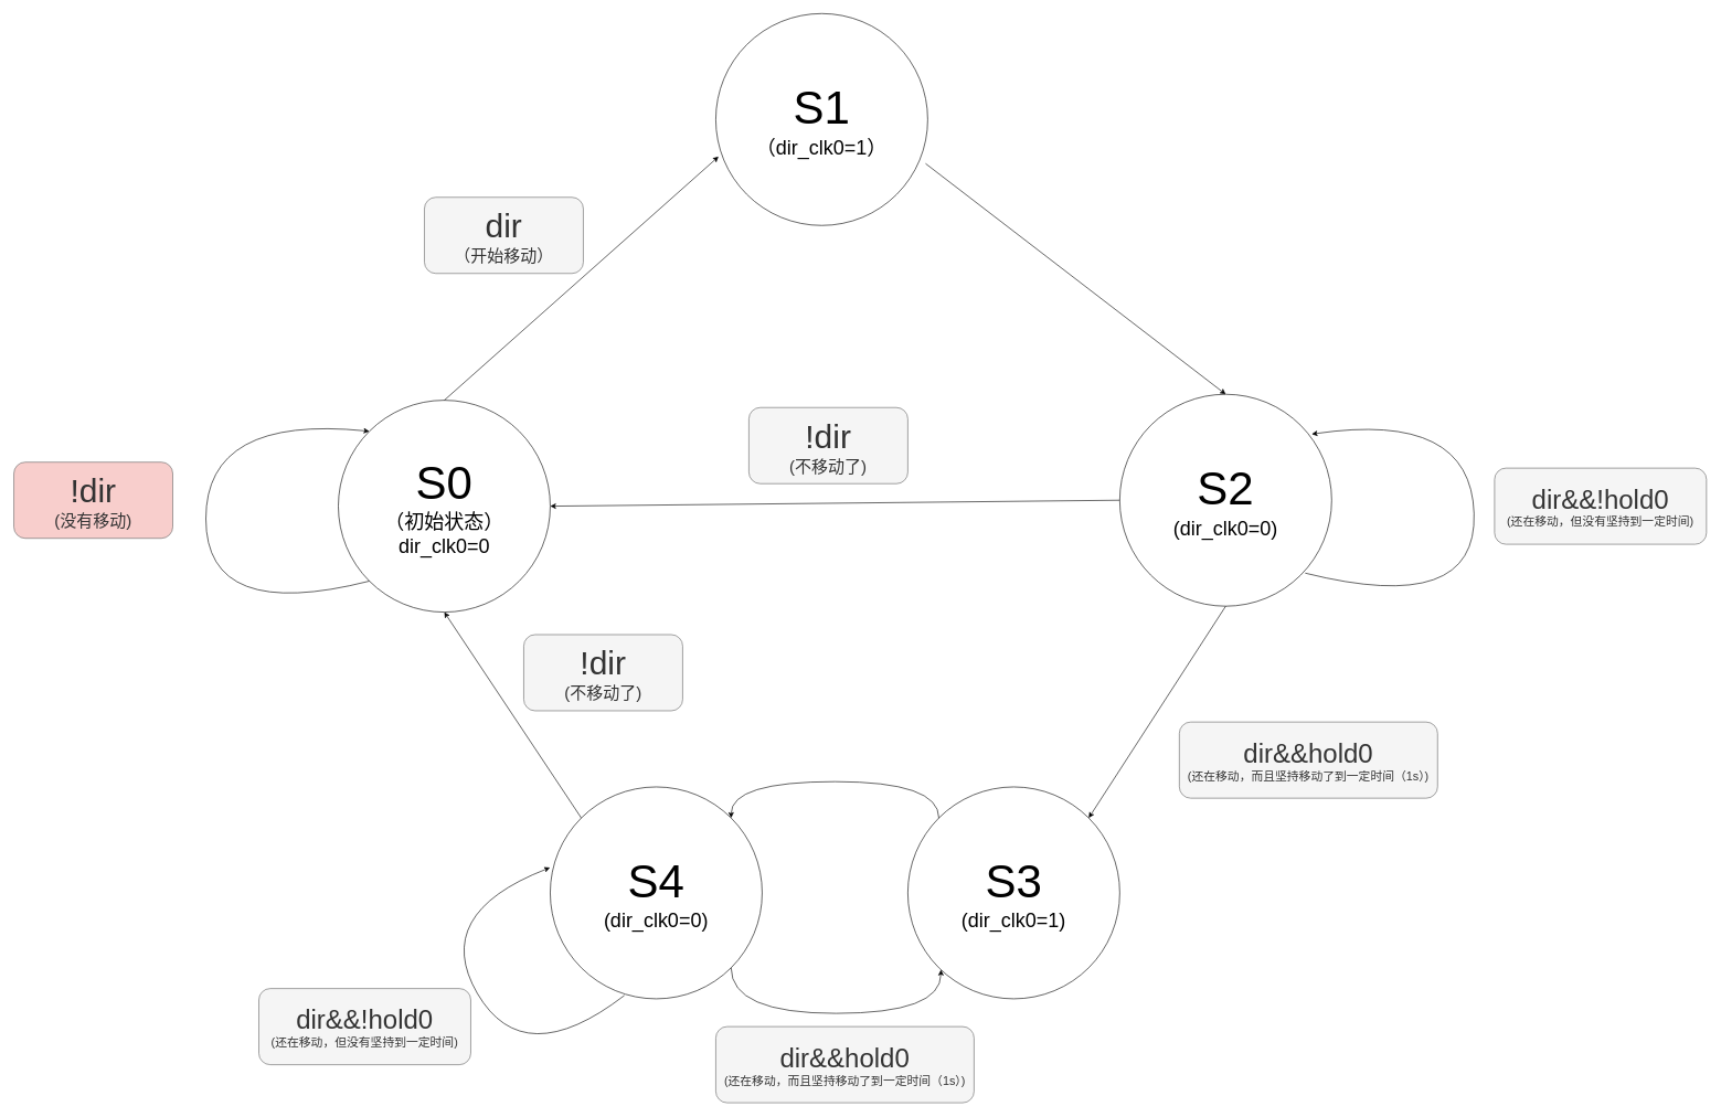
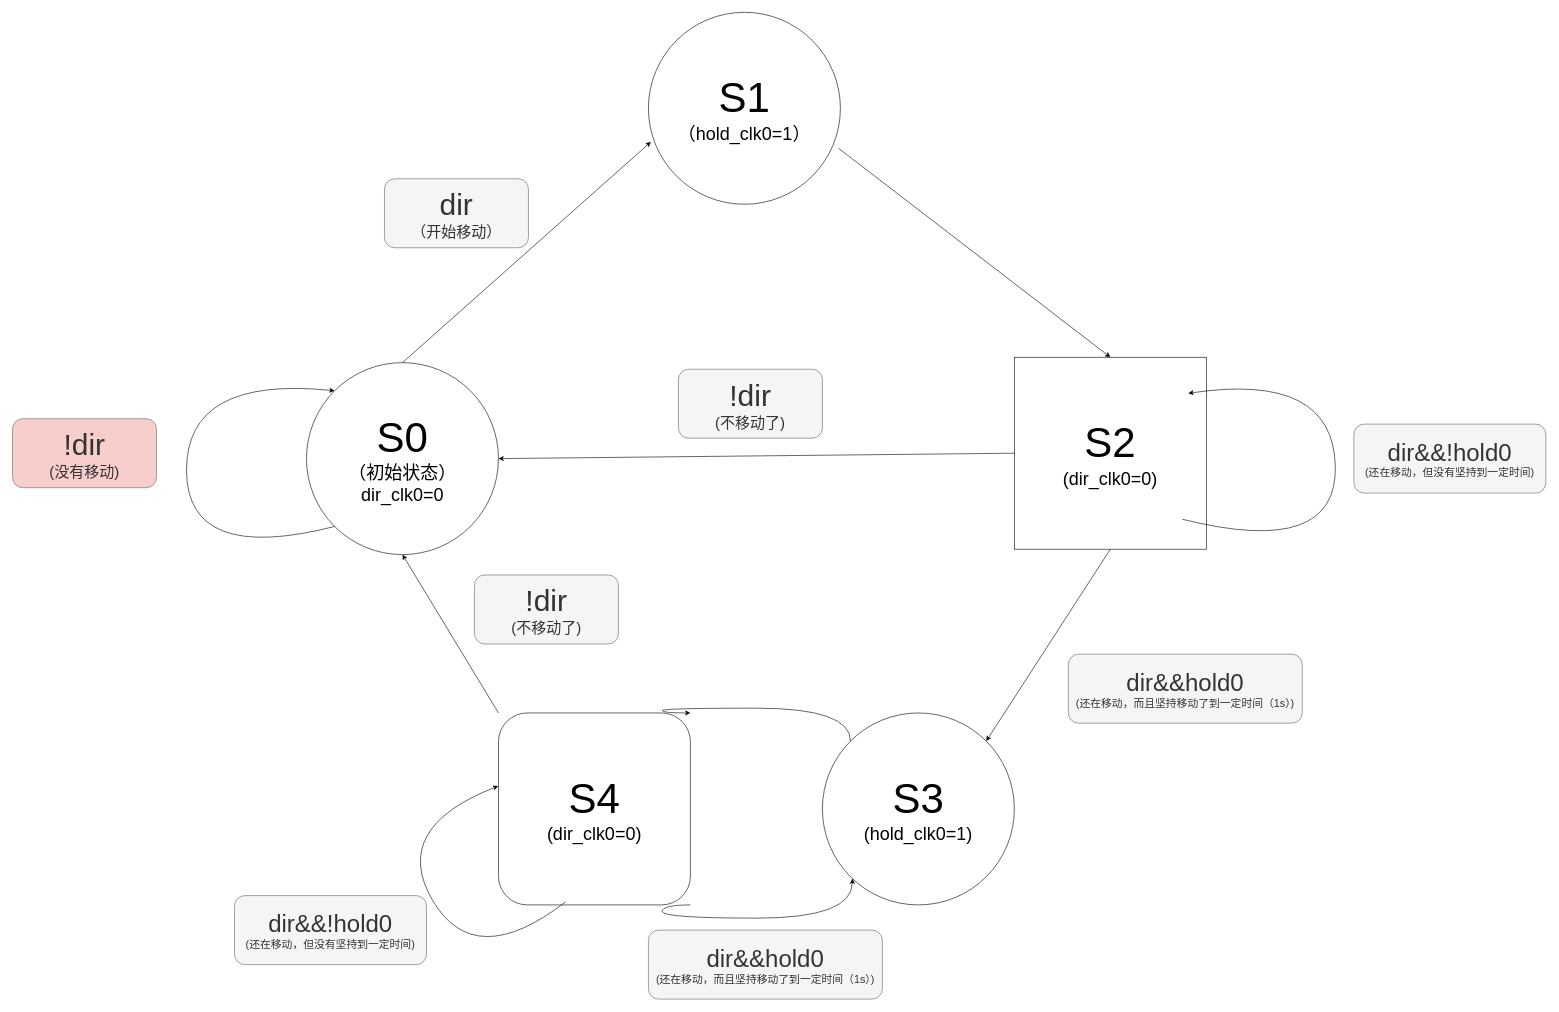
- <mxCell id="3" value="&lt;font&gt;&lt;font&gt;&lt;font style=&quot;font-size: 70px&quot;&gt;S1&lt;/font&gt;&lt;br&gt;&lt;/font&gt;&lt;font style=&quot;font-size: 30px&quot;&gt;（dir_clk0=1）&lt;/font&gt;&lt;br&gt;&lt;/font&gt;" style="ellipse;whiteSpace=wrap;html=1;aspect=fixed;" vertex="1" parent="1"><mxGeometry x="1080" y="20" width="320" height="320" as="geometry" /></mxCell>
+ <mxCell id="3" value="&lt;font&gt;&lt;font&gt;&lt;font style=&quot;font-size: 70px&quot;&gt;S1&lt;/font&gt;&lt;br&gt;&lt;/font&gt;&lt;font style=&quot;font-size: 30px&quot;&gt;（hold_clk0=1）&lt;/font&gt;&lt;br&gt;&lt;/font&gt;" style="ellipse;whiteSpace=wrap;html=1;aspect=fixed;" vertex="1" parent="1"><mxGeometry x="1080" y="20" width="320" height="320" as="geometry" /></mxCell>
- <mxCell id="6" value="&lt;font&gt;&lt;font style=&quot;font-size: 70px&quot;&gt;S2&lt;br&gt;&lt;/font&gt;&lt;font style=&quot;font-size: 30px&quot;&gt;(dir_clk0=0)&lt;/font&gt;&lt;br&gt;&lt;/font&gt;" style="ellipse;whiteSpace=wrap;html=1;aspect=fixed;" vertex="1" parent="1"><mxGeometry x="1690" y="595" width="320" height="320" as="geometry" /></mxCell>
+ <mxCell id="6" value="&lt;font&gt;&lt;font style=&quot;font-size: 70px&quot;&gt;S2&lt;br&gt;&lt;/font&gt;&lt;font style=&quot;font-size: 30px&quot;&gt;(dir_clk0=0)&lt;/font&gt;&lt;br&gt;&lt;/font&gt;" style="whiteSpace=wrap;html=1;aspect=fixed;rounded=0;" vertex="1" parent="1"><mxGeometry x="1690" y="595" width="320" height="320" as="geometry" /></mxCell>
- <mxCell id="5" value="&lt;font&gt;&lt;font style=&quot;font-size: 70px&quot;&gt;S4&lt;br&gt;&lt;/font&gt;&lt;font style=&quot;font-size: 30px&quot;&gt;(dir_clk0=0)&lt;/font&gt;&lt;br&gt;&lt;/font&gt;" style="ellipse;whiteSpace=wrap;html=1;aspect=fixed;" vertex="1" parent="1"><mxGeometry x="830" y="1188" width="320" height="320" as="geometry" /></mxCell>
+ <mxCell id="5" value="&lt;font&gt;&lt;font style=&quot;font-size: 70px&quot;&gt;S4&lt;br&gt;&lt;/font&gt;&lt;font style=&quot;font-size: 30px&quot;&gt;(dir_clk0=0)&lt;/font&gt;&lt;br&gt;&lt;/font&gt;" style="whiteSpace=wrap;html=1;aspect=fixed;rounded=1;" vertex="1" parent="1"><mxGeometry x="830" y="1188" width="320" height="320" as="geometry" /></mxCell>
- <mxCell id="4" value="&lt;font&gt;&lt;font style=&quot;font-size: 70px&quot;&gt;S3&lt;br&gt;&lt;/font&gt;&lt;font style=&quot;font-size: 30px&quot;&gt;(dir_clk0=1)&lt;/font&gt;&lt;br&gt;&lt;/font&gt;" style="ellipse;whiteSpace=wrap;html=1;aspect=fixed;" vertex="1" parent="1"><mxGeometry x="1370" y="1188" width="320" height="320" as="geometry" /></mxCell>
+ <mxCell id="4" value="&lt;font&gt;&lt;font style=&quot;font-size: 70px&quot;&gt;S3&lt;br&gt;&lt;/font&gt;&lt;font style=&quot;font-size: 30px&quot;&gt;(hold_clk0=1)&lt;/font&gt;&lt;br&gt;&lt;/font&gt;" style="ellipse;whiteSpace=wrap;html=1;aspect=fixed;" vertex="1" parent="1"><mxGeometry x="1370" y="1188" width="320" height="320" as="geometry" /></mxCell>
